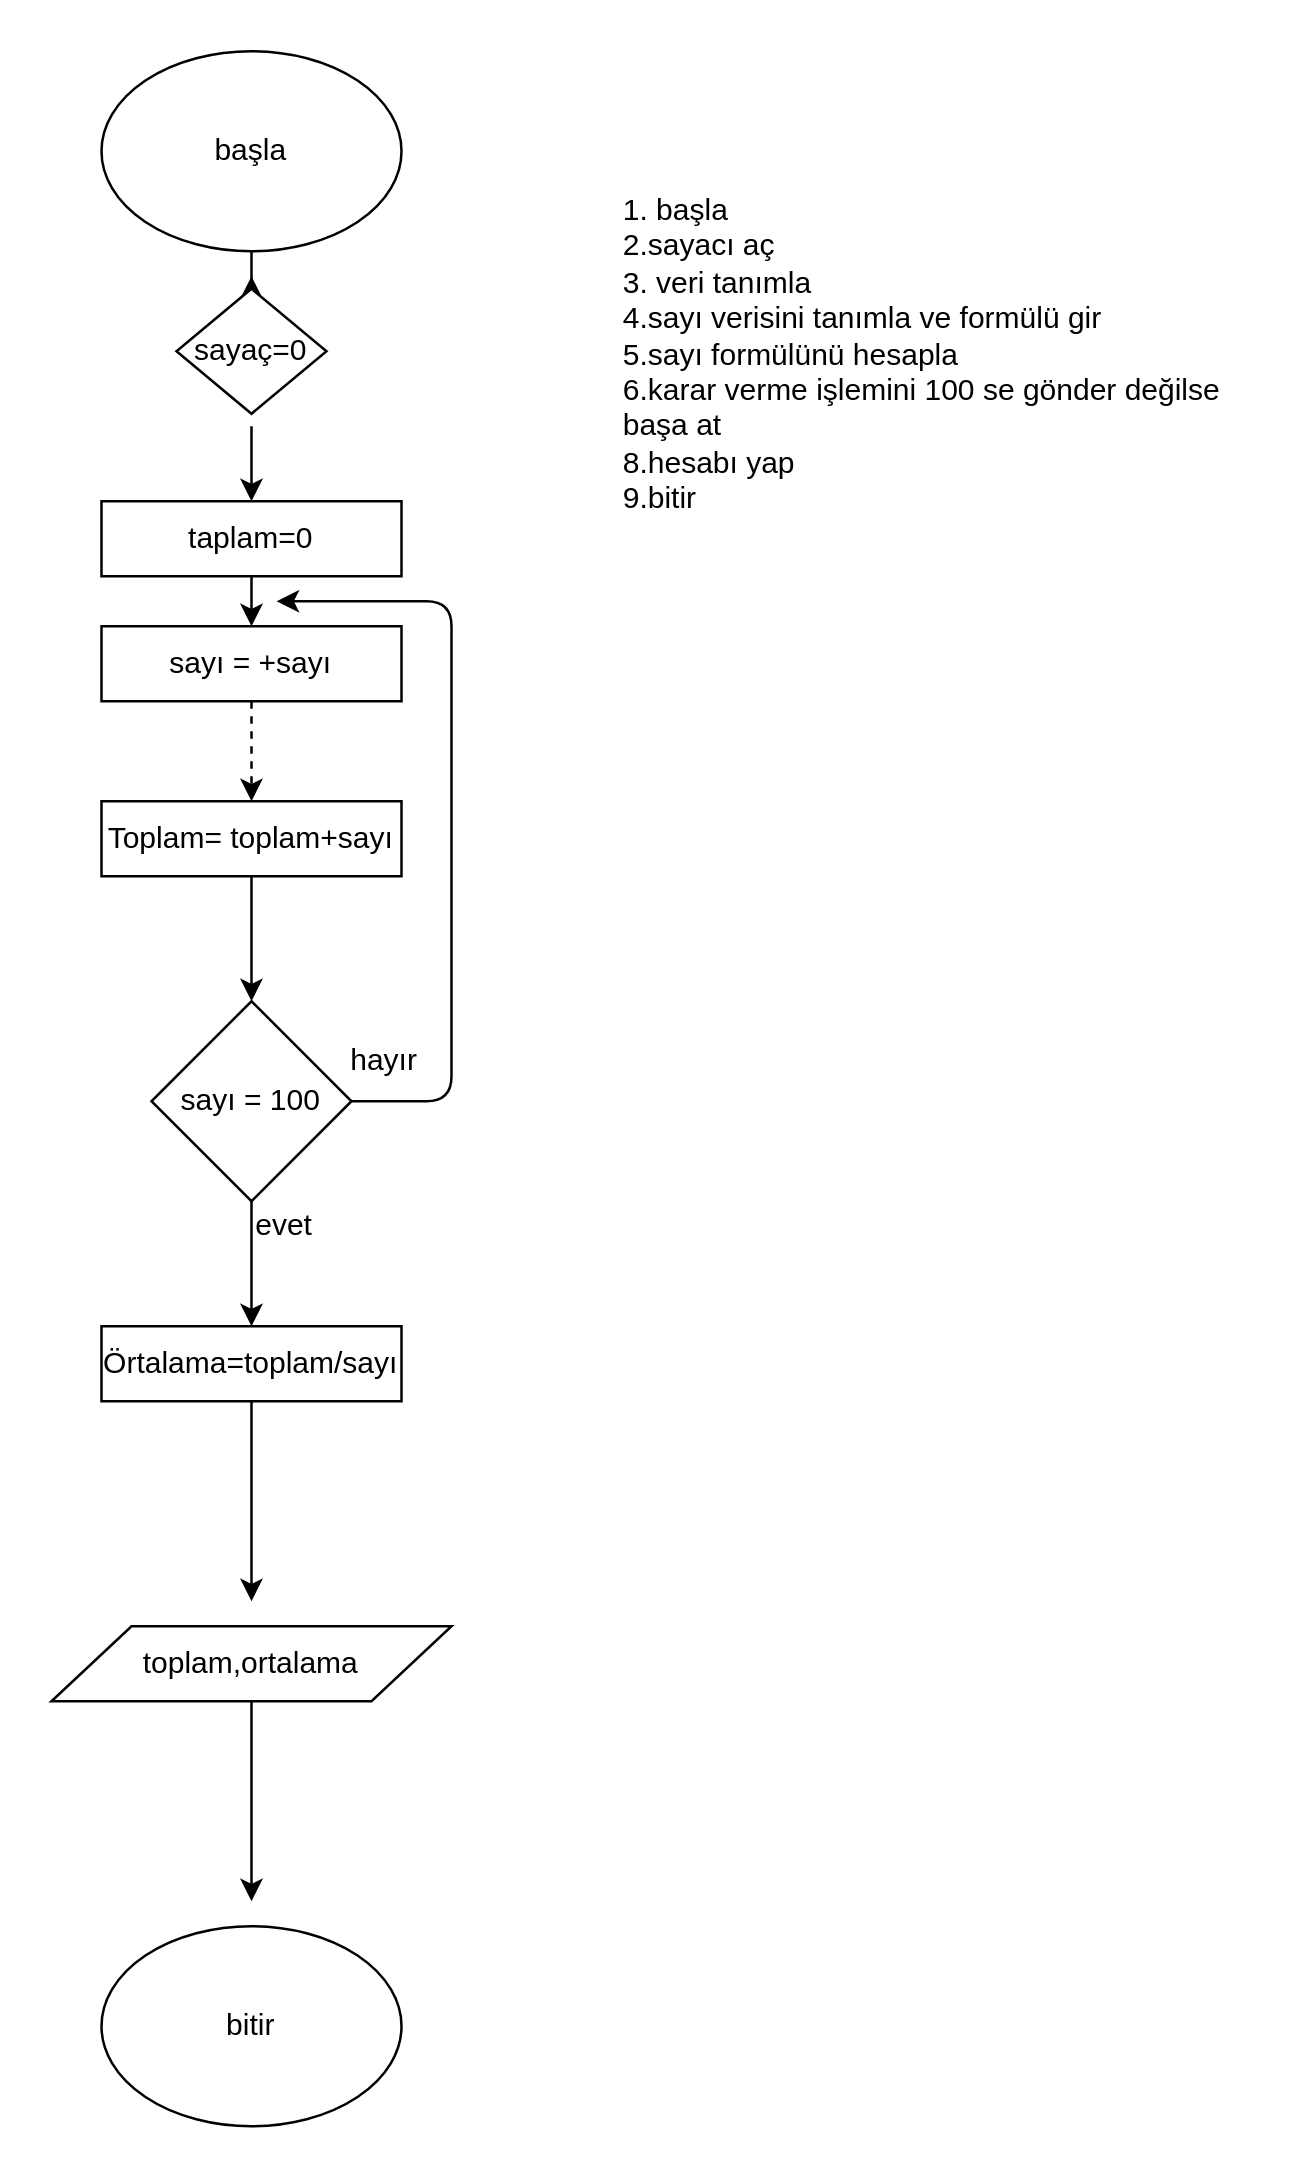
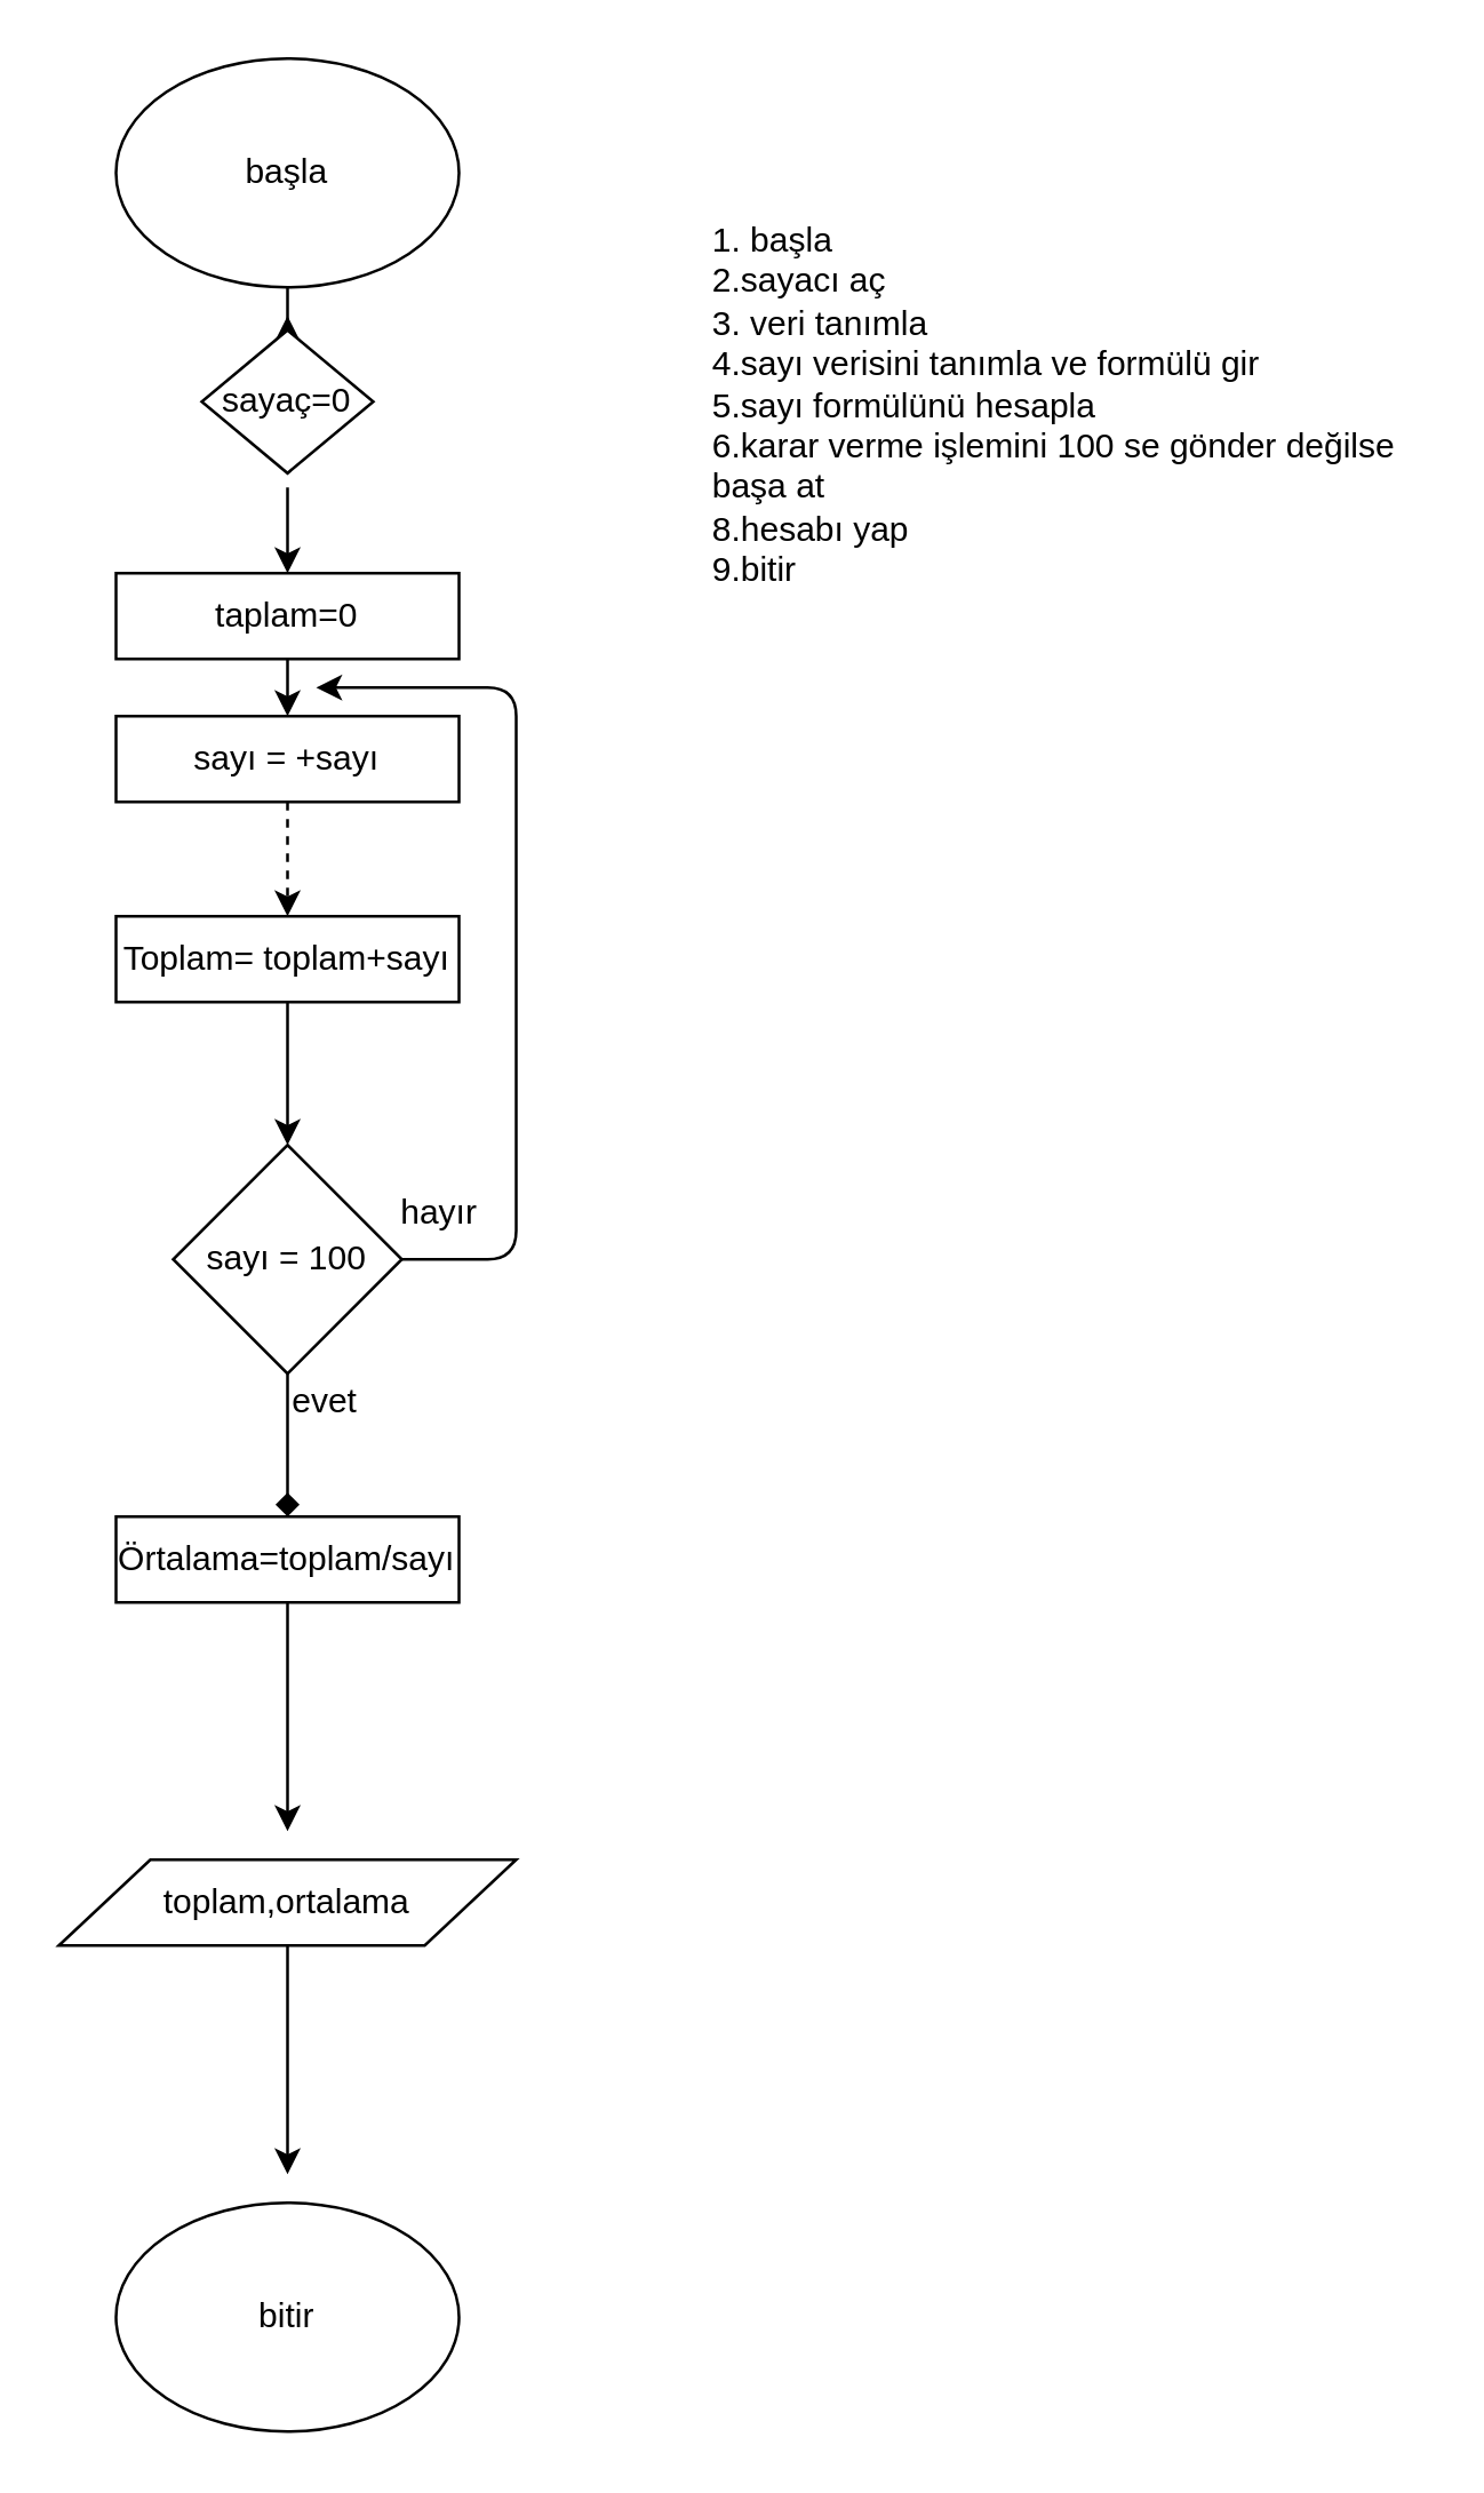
- <mxCell id="8" value="" style="edgeStyle=orthogonalEdgeStyle;rounded=0;orthogonalLoop=1;jettySize=auto;html=1;" edge="1" parent="1" source="9" target="15"><mxGeometry relative="1" as="geometry" /></mxCell>
+ <mxCell id="8" value="" style="edgeStyle=orthogonalEdgeStyle;rounded=0;orthogonalLoop=1;jettySize=auto;html=1;endArrow=diamond;" edge="1" parent="1" source="9" target="15"><mxGeometry relative="1" as="geometry" /></mxCell>
